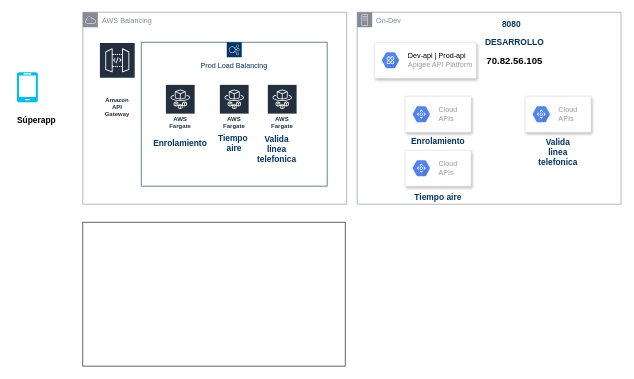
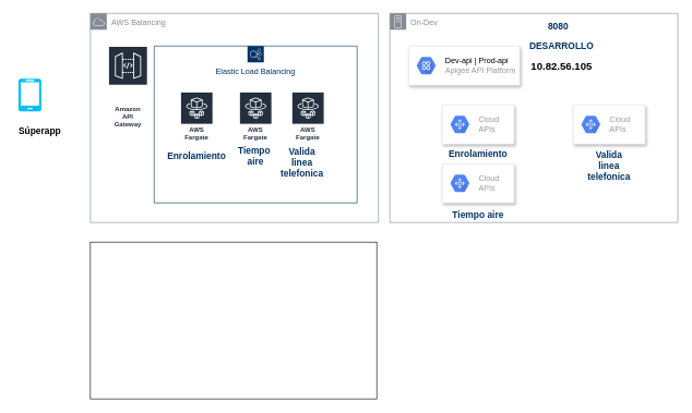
- <mxCell id="27" value="&lt;span style=&quot;font-size: 12pt ; font-family: &amp;#34;arial&amp;#34; ; color: black&quot;&gt;&lt;b&gt;70.82.56.105&lt;/b&gt;&lt;/span&gt;" style="text;html=1;align=center;verticalAlign=middle;resizable=0;points=[];autosize=1;strokeColor=none;fontSize=14;fontColor=#003366;" vertex="1" parent="1"><mxGeometry x="802" y="90" width="110" height="20" as="geometry" /></mxCell>
+ <mxCell id="27" value="&lt;span style=&quot;font-size: 12pt ; font-family: &amp;#34;arial&amp;#34; ; color: black&quot;&gt;&lt;b&gt;10.82.56.105&lt;/b&gt;&lt;/span&gt;" style="text;html=1;align=center;verticalAlign=middle;resizable=0;points=[];autosize=1;strokeColor=none;fontSize=14;fontColor=#003366;" vertex="1" parent="1"><mxGeometry x="802" y="90" width="110" height="20" as="geometry" /></mxCell>
- <mxCell id="2" value="Prod Load Balancing" style="outlineConnect=0;gradientColor=none;html=1;whiteSpace=wrap;fontSize=12;fontStyle=0;shape=mxgraph.aws4.groupCenter;grIcon=mxgraph.aws4.group_elastic_load_balancing;grStroke=1;fillColor=none;verticalAlign=top;align=center;dashed=0;spacingTop=25;strokeColor=#003366;fontColor=#003366;" vertex="1" parent="1"><mxGeometry x="235" y="70" width="310" height="240" as="geometry" /></mxCell>
+ <mxCell id="2" value="Elastic Load Balancing" style="outlineConnect=0;gradientColor=none;html=1;whiteSpace=wrap;fontSize=12;fontStyle=0;shape=mxgraph.aws4.groupCenter;grIcon=mxgraph.aws4.group_elastic_load_balancing;grStroke=1;fillColor=none;verticalAlign=top;align=center;dashed=0;spacingTop=25;strokeColor=#003366;fontColor=#003366;" vertex="1" parent="1"><mxGeometry x="235" y="70" width="310" height="240" as="geometry" /></mxCell>
